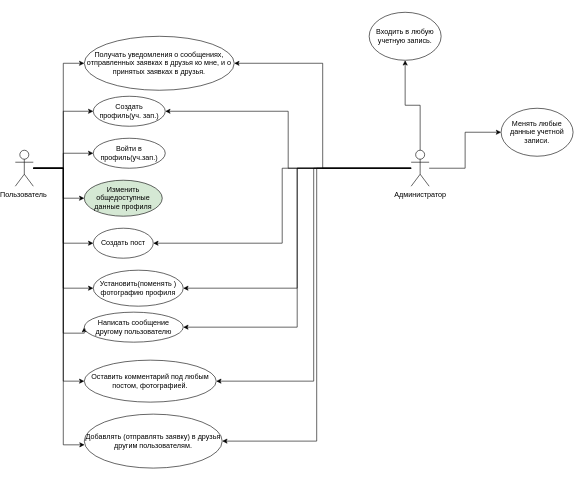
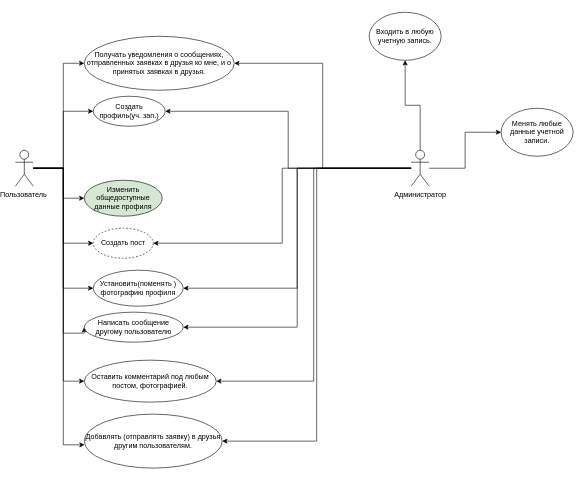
- <mxCell id="3" style="edgeStyle=orthogonalEdgeStyle;rounded=0;orthogonalLoop=1;jettySize=auto;html=1;" edge="1" parent="1" source="11" target="23"><mxGeometry relative="1" as="geometry" /></mxCell>
- <mxCell id="23" value="Войти в профиль(уч.зап.)" style="ellipse;whiteSpace=wrap;html=1;" vertex="1" parent="1"><mxGeometry x="150" y="230" width="120" height="50" as="geometry" /></mxCell>
- <mxCell id="27" value="Создать пост" style="ellipse;whiteSpace=wrap;html=1;" vertex="1" parent="1"><mxGeometry x="150" y="380" width="100" height="50" as="geometry" /></mxCell>
+ <mxCell id="27" value="Создать пост" style="ellipse;whiteSpace=wrap;html=1;dashed=1;" vertex="1" parent="1"><mxGeometry x="150" y="380" width="100" height="50" as="geometry" /></mxCell>
